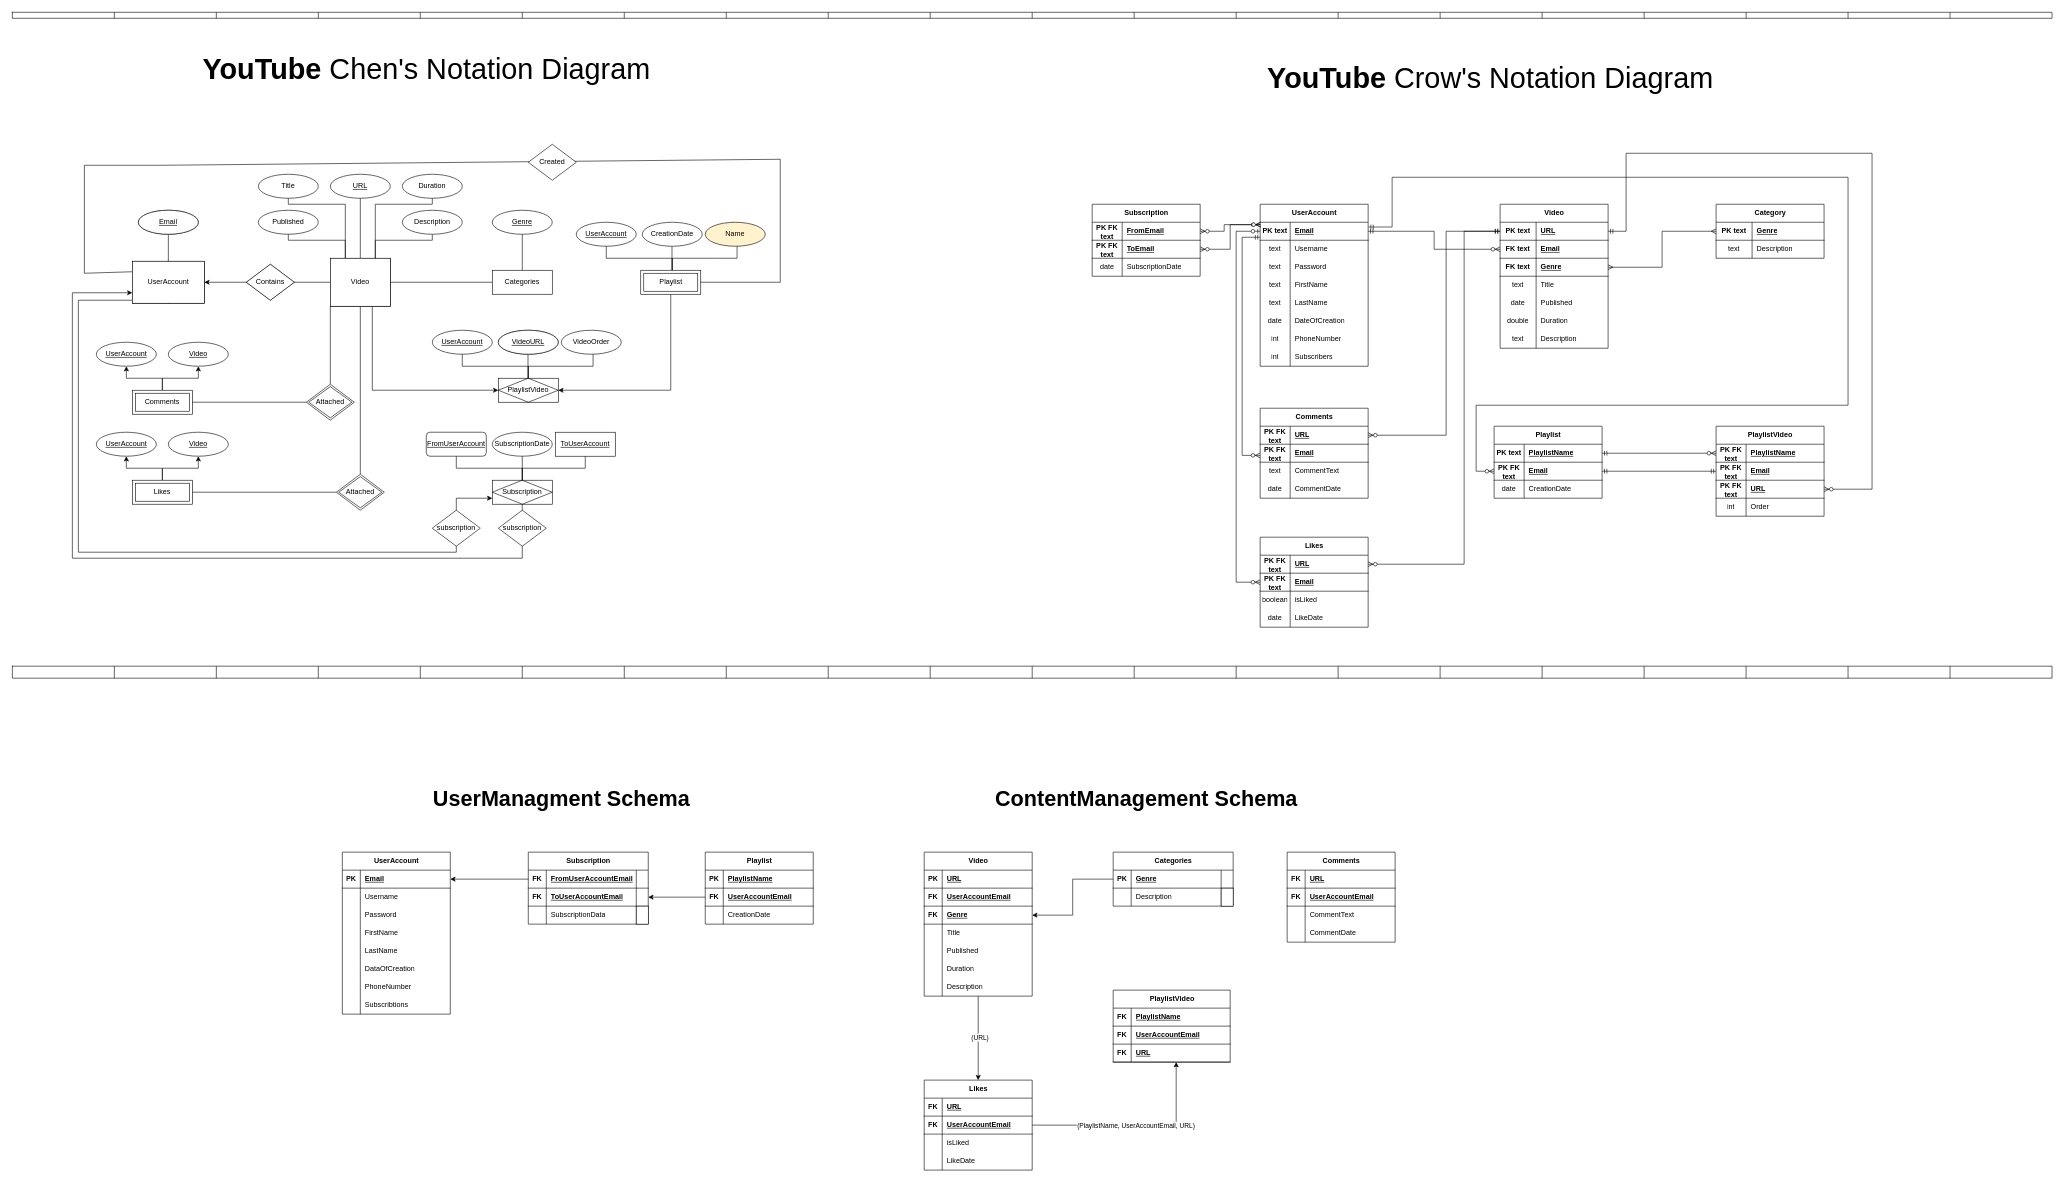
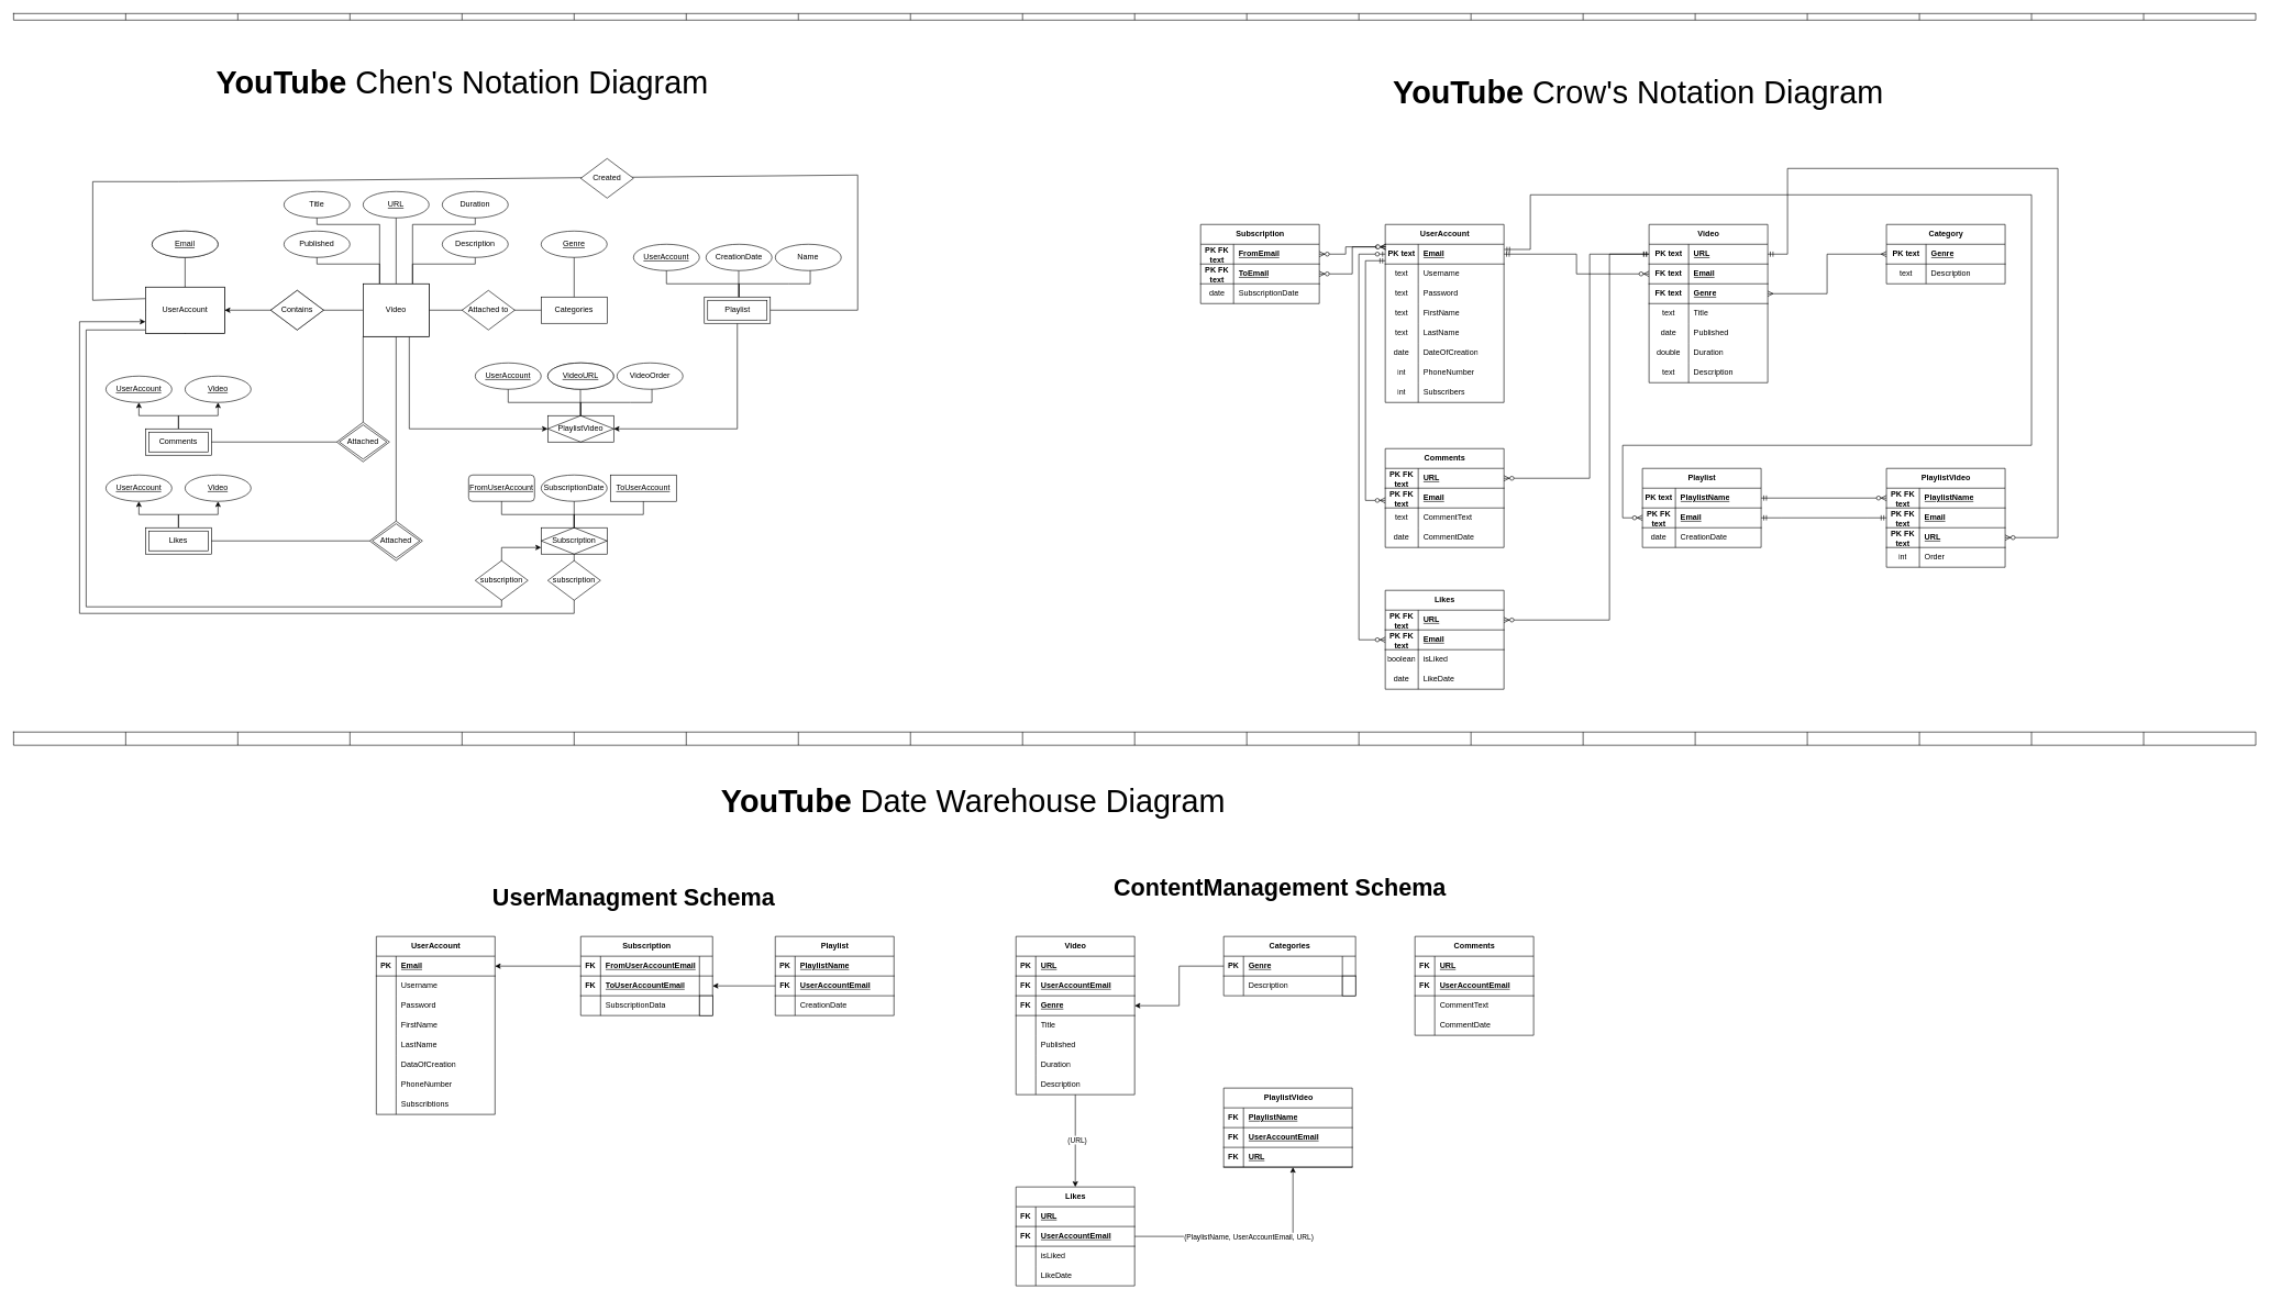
- <mxCell id="94" value="&lt;font style=&quot;font-size: 48px;&quot;&gt;&lt;b&gt;YouTube&lt;/b&gt; Chen's Notation Diagram&lt;/font&gt;" style="text;html=1;align=center;verticalAlign=middle;resizable=0;points=[];autosize=1;strokeColor=none;fillColor=none;" parent="1" vertex="1"><mxGeometry x="325" y="80" width="770" height="70" as="geometry" /></mxCell>
+ <mxCell id="94" value="&lt;font style=&quot;font-size: 48px;&quot;&gt;&lt;b&gt;YouTube&lt;/b&gt; Chen's Notation Diagram&lt;/font&gt;" style="text;html=1;align=center;verticalAlign=middle;resizable=0;points=[];autosize=1;strokeColor=none;fillColor=none;" parent="1" vertex="1"><mxGeometry x="315" y="90" width="770" height="70" as="geometry" /></mxCell>
- <mxCell id="208" value="&lt;font style=&quot;font-size: 48px;&quot;&gt;&lt;b style=&quot;&quot;&gt;YouTube&lt;/b&gt; Crow's Notation Diagram&amp;nbsp;&lt;/font&gt;" style="text;html=1;align=center;verticalAlign=middle;resizable=0;points=[];autosize=1;strokeColor=none;fillColor=none;" parent="1" vertex="1"><mxGeometry x="2100" y="95" width="780" height="70" as="geometry" /></mxCell>
+ <mxCell id="208" value="&lt;font style=&quot;font-size: 48px;&quot;&gt;&lt;b style=&quot;&quot;&gt;YouTube&lt;/b&gt; Crow's Notation Diagram&amp;nbsp;&lt;/font&gt;" style="text;html=1;align=center;verticalAlign=middle;resizable=0;points=[];autosize=1;strokeColor=none;fillColor=none;" parent="1" vertex="1"><mxGeometry x="2100" y="105" width="780" height="70" as="geometry" /></mxCell>
- <mxCell id="78" value="Name" style="ellipse;whiteSpace=wrap;html=1;align=center;fillColor=#fff2cc;" parent="1" vertex="1"><mxGeometry x="1175" y="370" width="100" height="40" as="geometry" /></mxCell>
+ <mxCell id="78" value="Name" style="ellipse;whiteSpace=wrap;html=1;align=center;" parent="1" vertex="1"><mxGeometry x="1175" y="370" width="100" height="40" as="geometry" /></mxCell>
+ <mxCell id="63" value="Attached to" style="shape=rhombus;perimeter=rhombusPerimeter;whiteSpace=wrap;html=1;align=center;" parent="1" vertex="1"><mxGeometry x="700" y="440" width="80" height="60" as="geometry" /></mxCell>
+ <mxCell id="244" value="&lt;font style=&quot;font-size: 48px;&quot;&gt;&lt;b&gt;YouTube&lt;/b&gt;&amp;nbsp;Date Warehouse Diagram&lt;/font&gt;" style="text;html=1;align=center;verticalAlign=middle;resizable=0;points=[];autosize=1;strokeColor=none;fillColor=none;" vertex="1" parent="1"><mxGeometry x="1080" y="1180" width="790" height="70" as="geometry" /></mxCell>
- <mxCell id="245" value="&lt;span style=&quot;font-size: 36px;&quot;&gt;&lt;b&gt;UserManagment Schema&lt;/b&gt;&lt;/span&gt;" style="text;html=1;align=center;verticalAlign=middle;resizable=0;points=[];autosize=1;strokeColor=none;fillColor=none;" vertex="1" parent="1"><mxGeometry x="710" y="1300" width="450" height="60" as="geometry" /></mxCell>
+ <mxCell id="245" value="&lt;span style=&quot;font-size: 36px;&quot;&gt;&lt;b&gt;UserManagment Schema&lt;/b&gt;&lt;/span&gt;" style="text;html=1;align=center;verticalAlign=middle;resizable=0;points=[];autosize=1;strokeColor=none;fillColor=none;" vertex="1" parent="1"><mxGeometry x="735" y="1330" width="450" height="60" as="geometry" /></mxCell>
- <mxCell id="294" value="&lt;span style=&quot;font-size: 36px;&quot;&gt;&lt;b&gt;ContentManagement Schema&lt;/b&gt;&lt;/span&gt;" style="text;html=1;align=center;verticalAlign=middle;resizable=0;points=[];autosize=1;strokeColor=none;fillColor=none;" vertex="1" parent="1"><mxGeometry x="1645" y="1300" width="530" height="60" as="geometry" /></mxCell>
+ <mxCell id="294" value="&lt;span style=&quot;font-size: 36px;&quot;&gt;&lt;b&gt;ContentManagement Schema&lt;/b&gt;&lt;/span&gt;" style="text;html=1;align=center;verticalAlign=middle;resizable=0;points=[];autosize=1;strokeColor=none;fillColor=none;" vertex="1" parent="1"><mxGeometry x="1675" y="1315" width="530" height="60" as="geometry" /></mxCell>
